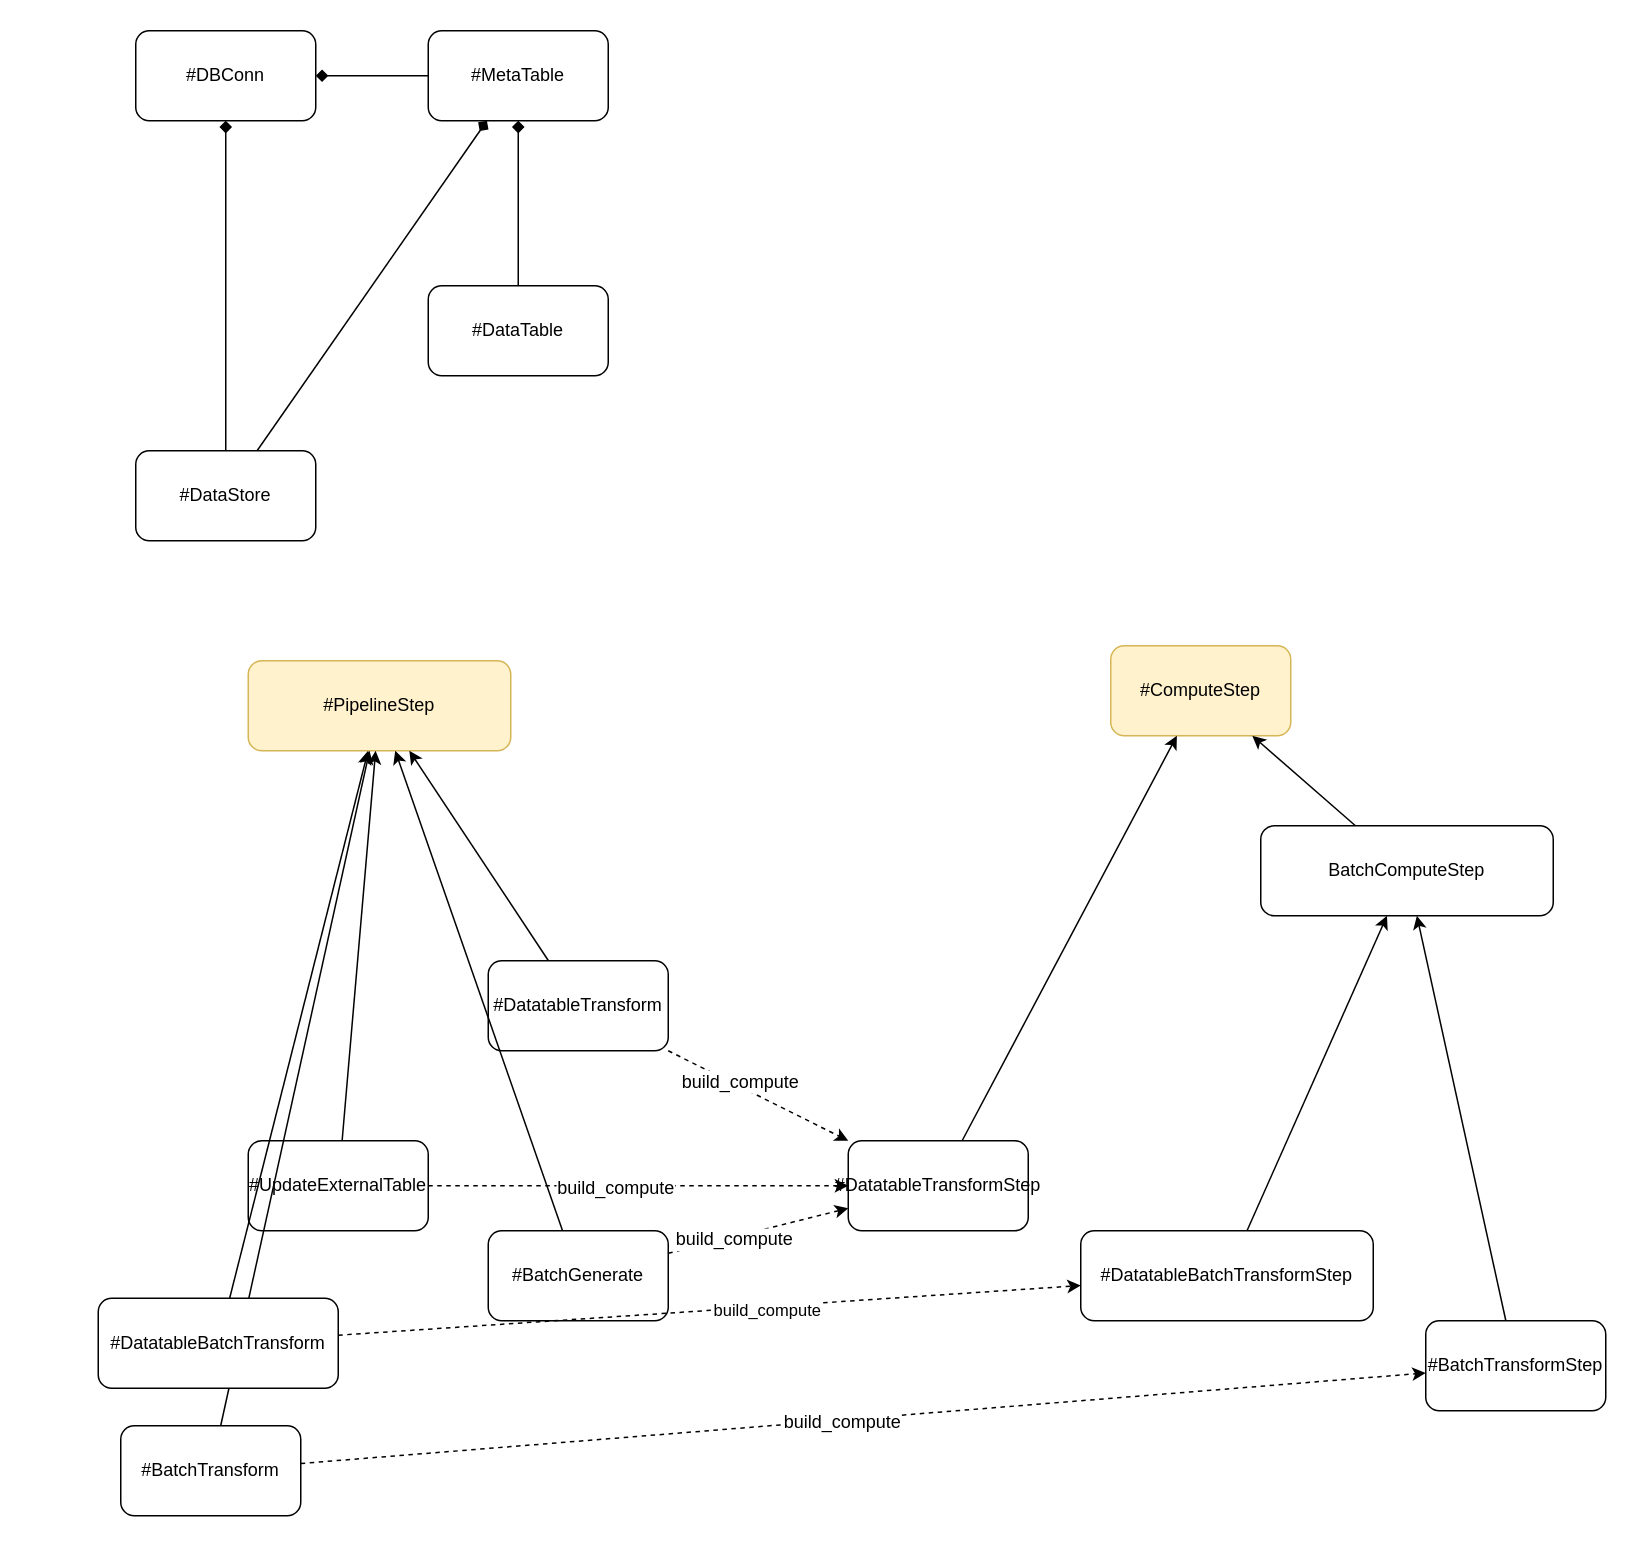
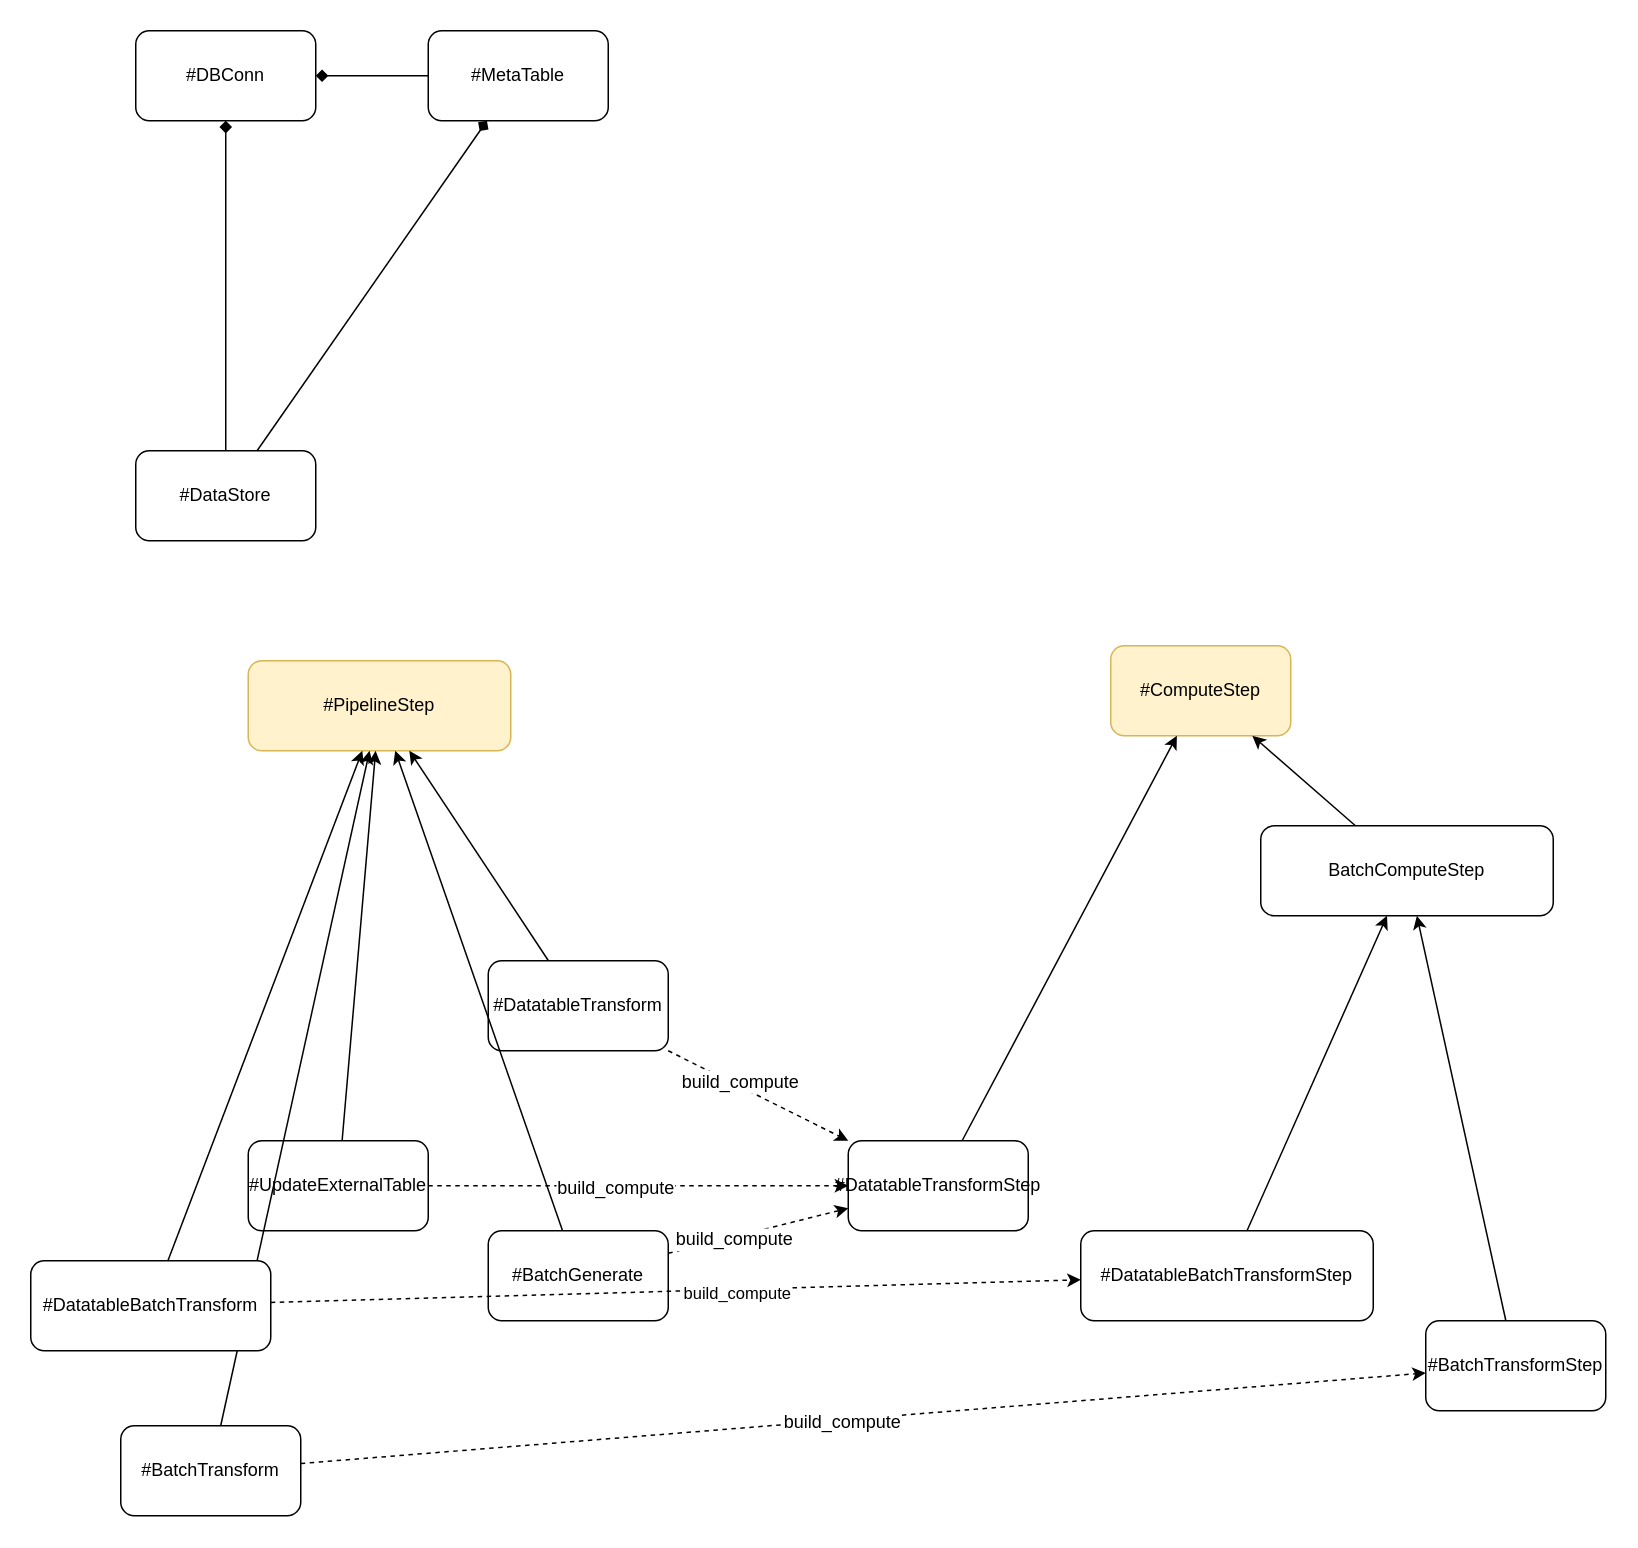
- <mxCell id="25" style="edgeStyle=none;html=1;fontFamily=Helvetica;fontSize=12;fontColor=default;endArrow=diamond;endFill=1;strokeWidth=1;" parent="1" source="26" target="29" edge="1"><mxGeometry relative="1" as="geometry" /></mxCell>
- <mxCell id="26" value="#DataTable" style="rounded=1;whiteSpace=wrap;html=1;labelBackgroundColor=none;fontFamily=Helvetica;fontSize=12;fontColor=default;" parent="1" vertex="1"><mxGeometry x="285" y="190" width="120" height="60" as="geometry" /></mxCell>
- <mxCell id="39" value="#DatatableBatchTransform" style="rounded=1;whiteSpace=wrap;html=1;labelBackgroundColor=none;fontColor=default;" parent="1" vertex="1"><mxGeometry x="65" y="865" width="160" height="60" as="geometry" /></mxCell>
+ <mxCell id="39" value="#DatatableBatchTransform" style="rounded=1;whiteSpace=wrap;html=1;labelBackgroundColor=none;fontColor=default;" parent="1" vertex="1"><mxGeometry x="20" y="840" width="160" height="60" as="geometry" /></mxCell>
